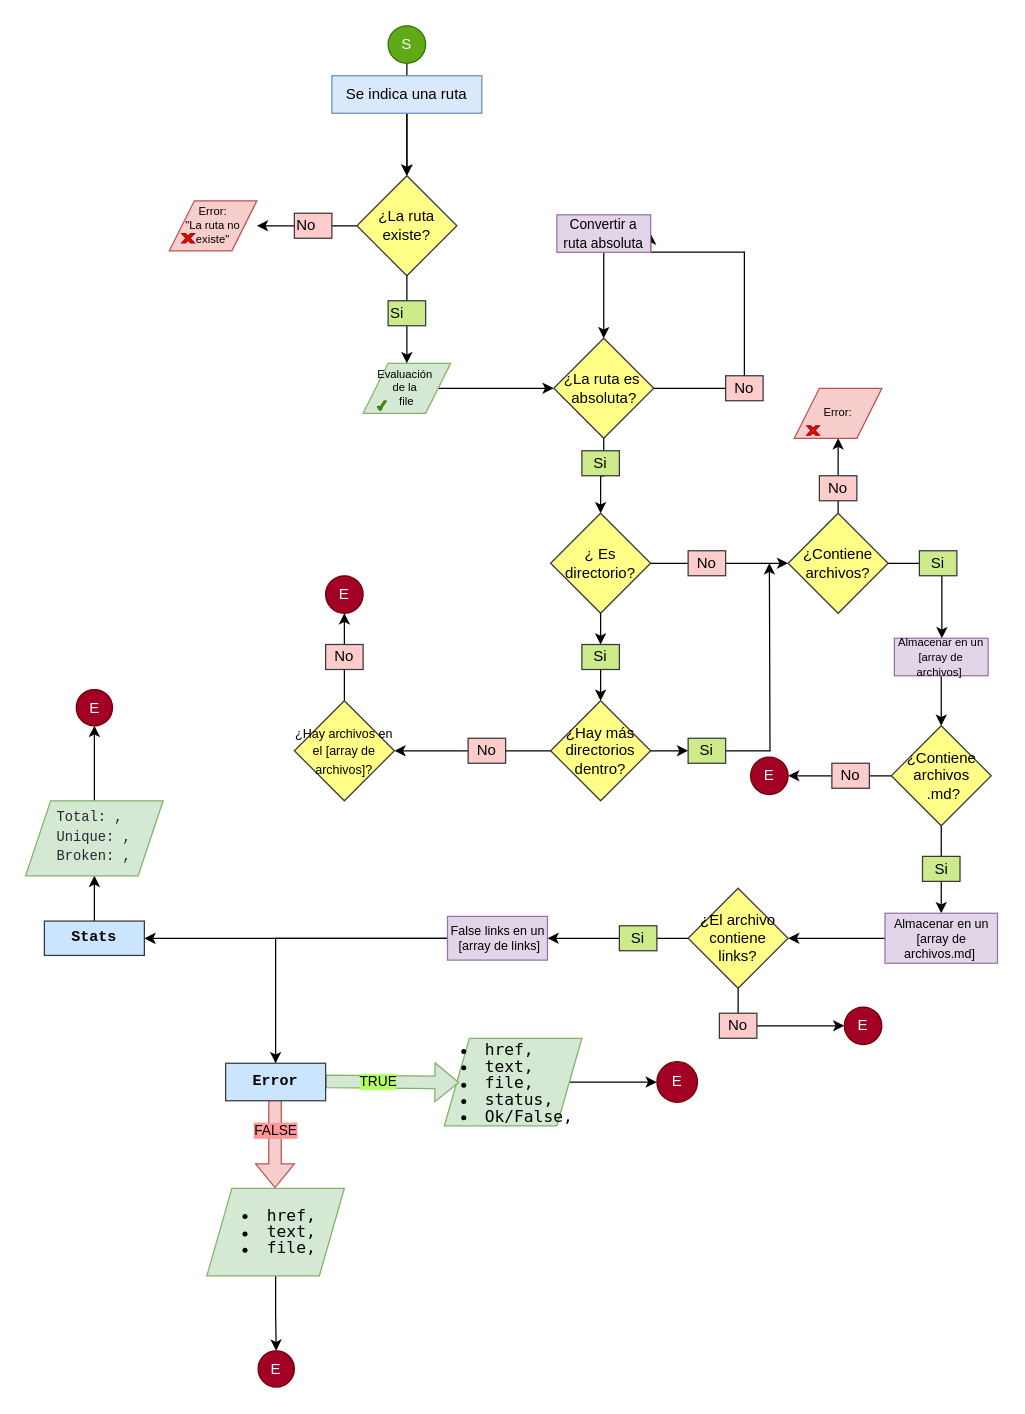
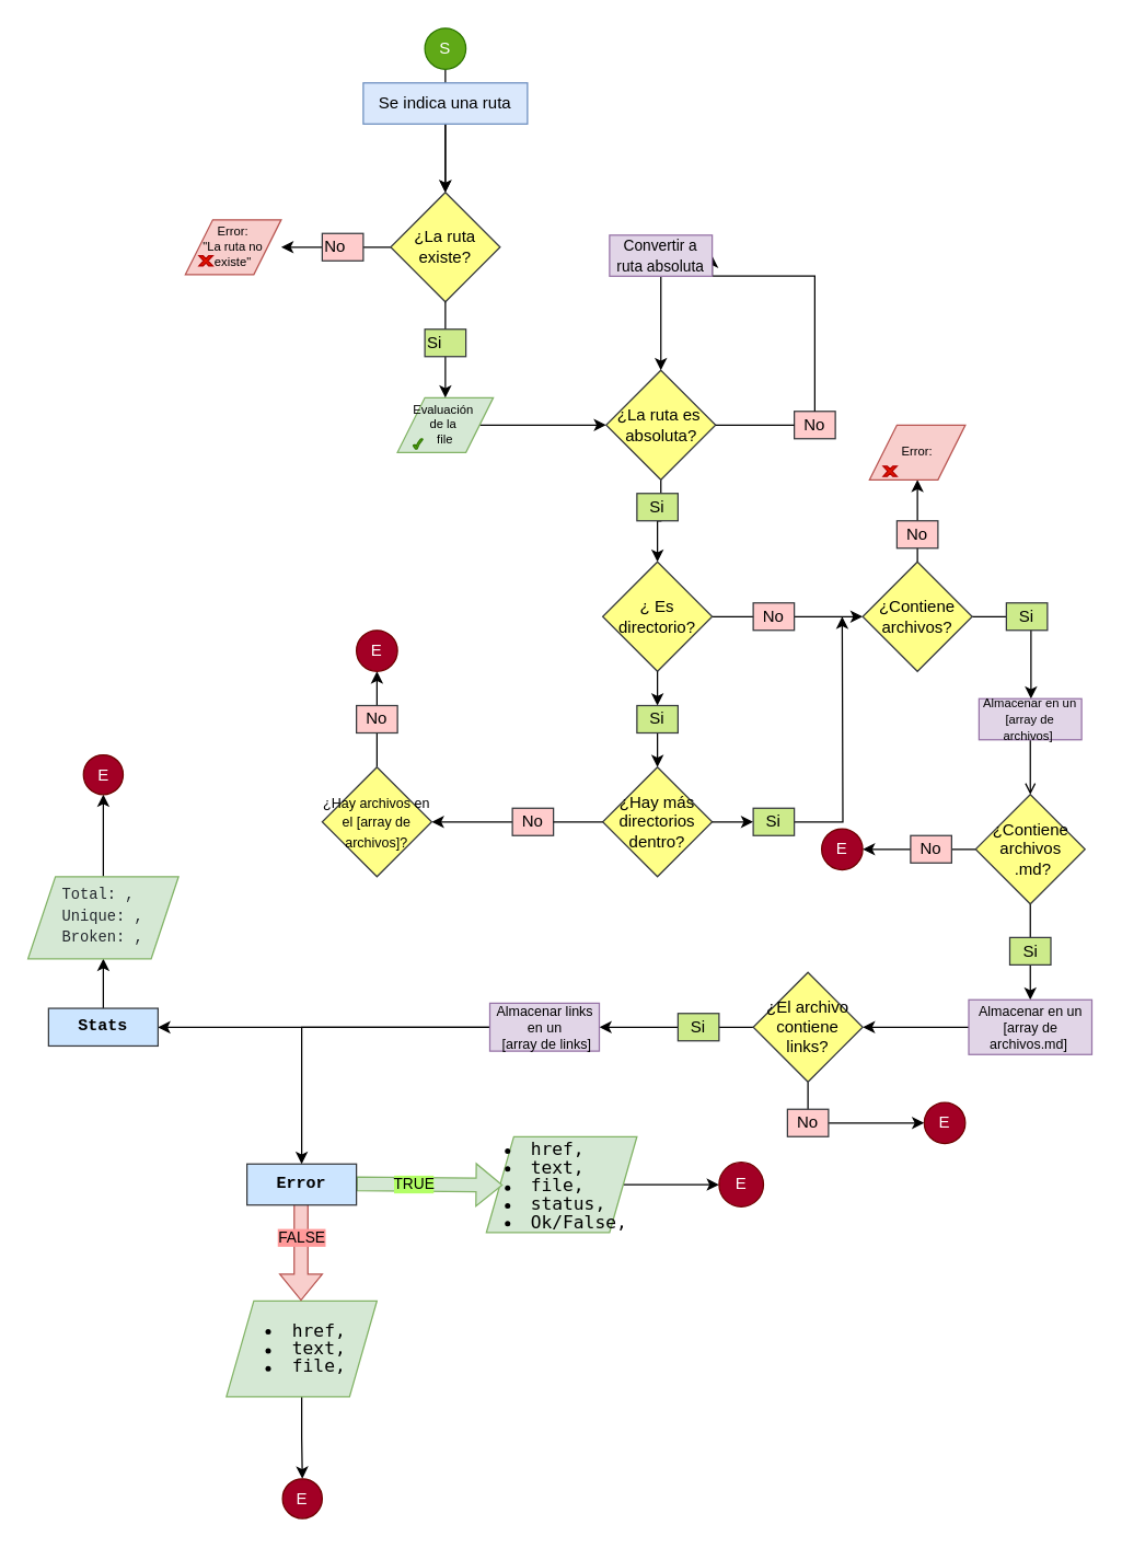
- <mxCell id="45" value="" style="edgeStyle=orthogonalEdgeStyle;rounded=0;orthogonalLoop=1;jettySize=auto;html=1;" edge="1" parent="1" source="46" target="55"><mxGeometry relative="1" as="geometry" /></mxCell>
+ <mxCell id="45" value="" style="edgeStyle=orthogonalEdgeStyle;rounded=0;orthogonalLoop=1;jettySize=auto;html=1;endArrow=open;" edge="1" parent="1" source="46" target="55"><mxGeometry relative="1" as="geometry" /></mxCell>
- <mxCell id="64" value="False links en un&lt;br&gt;&amp;nbsp;[array de links]" style="rounded=0;whiteSpace=wrap;html=1;fillColor=#e1d5e7;strokeColor=#9673a6;fontSize=10;" vertex="1" parent="1"><mxGeometry x="357.5" y="732.5" width="80" height="35" as="geometry" /></mxCell>
+ <mxCell id="64" value="Almacenar links en un&lt;br&gt;&amp;nbsp;[array de links]" style="rounded=0;whiteSpace=wrap;html=1;fillColor=#e1d5e7;strokeColor=#9673a6;fontSize=10;" vertex="1" parent="1"><mxGeometry x="357.5" y="732.5" width="80" height="35" as="geometry" /></mxCell>
